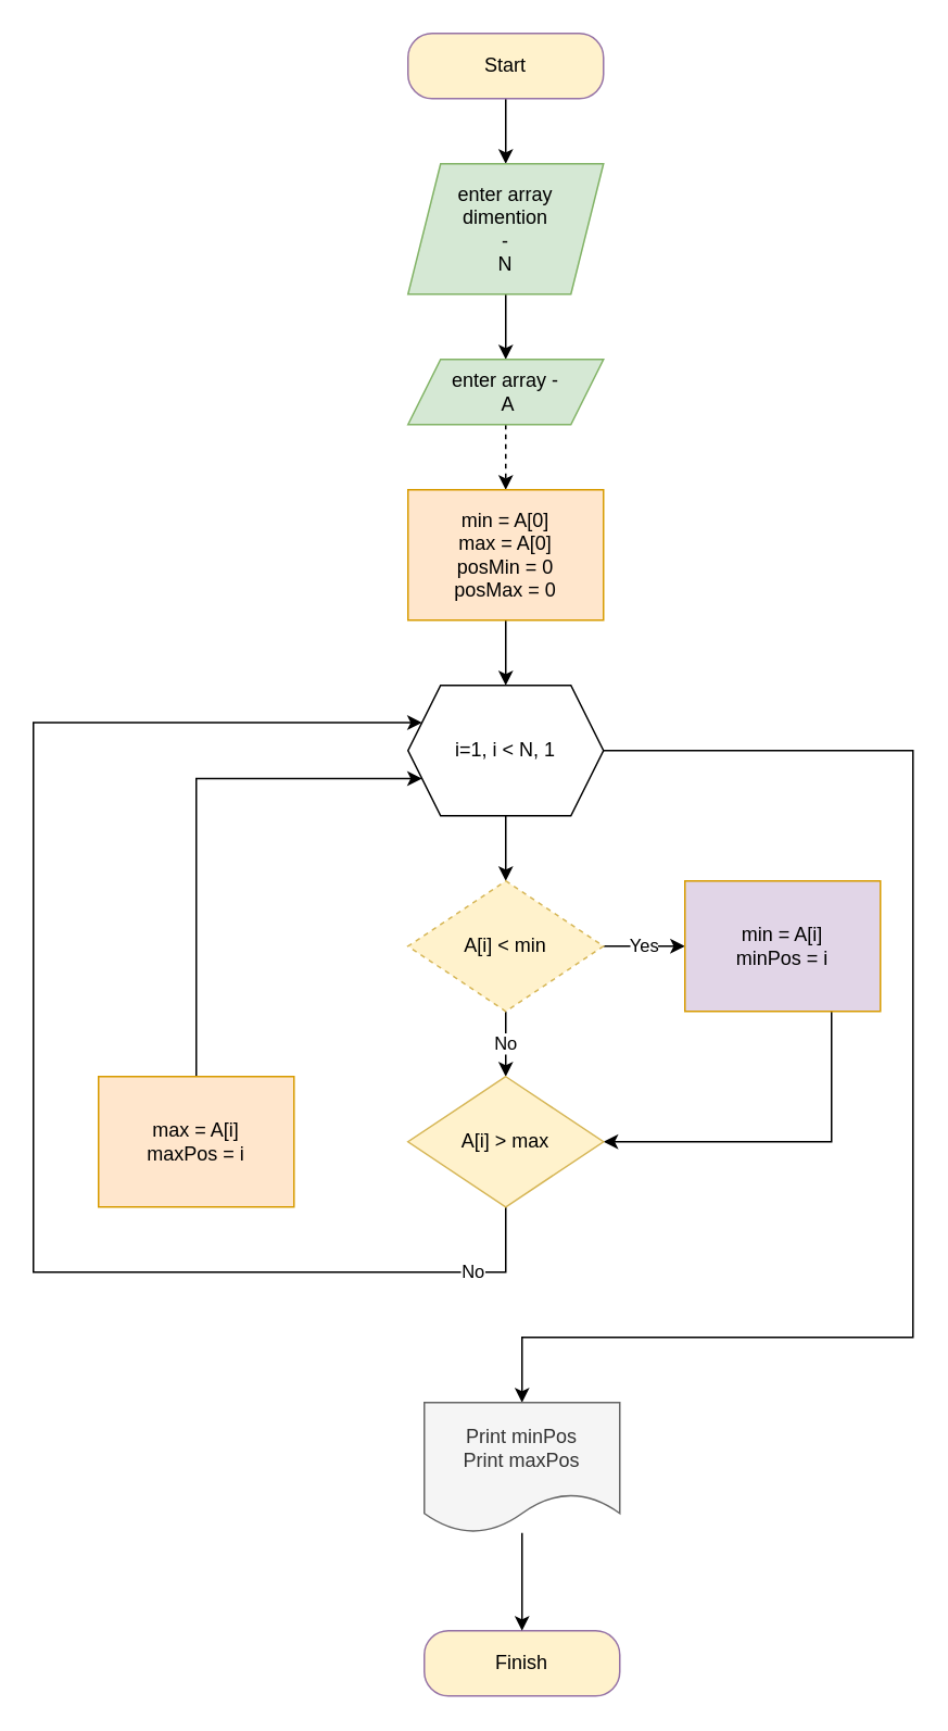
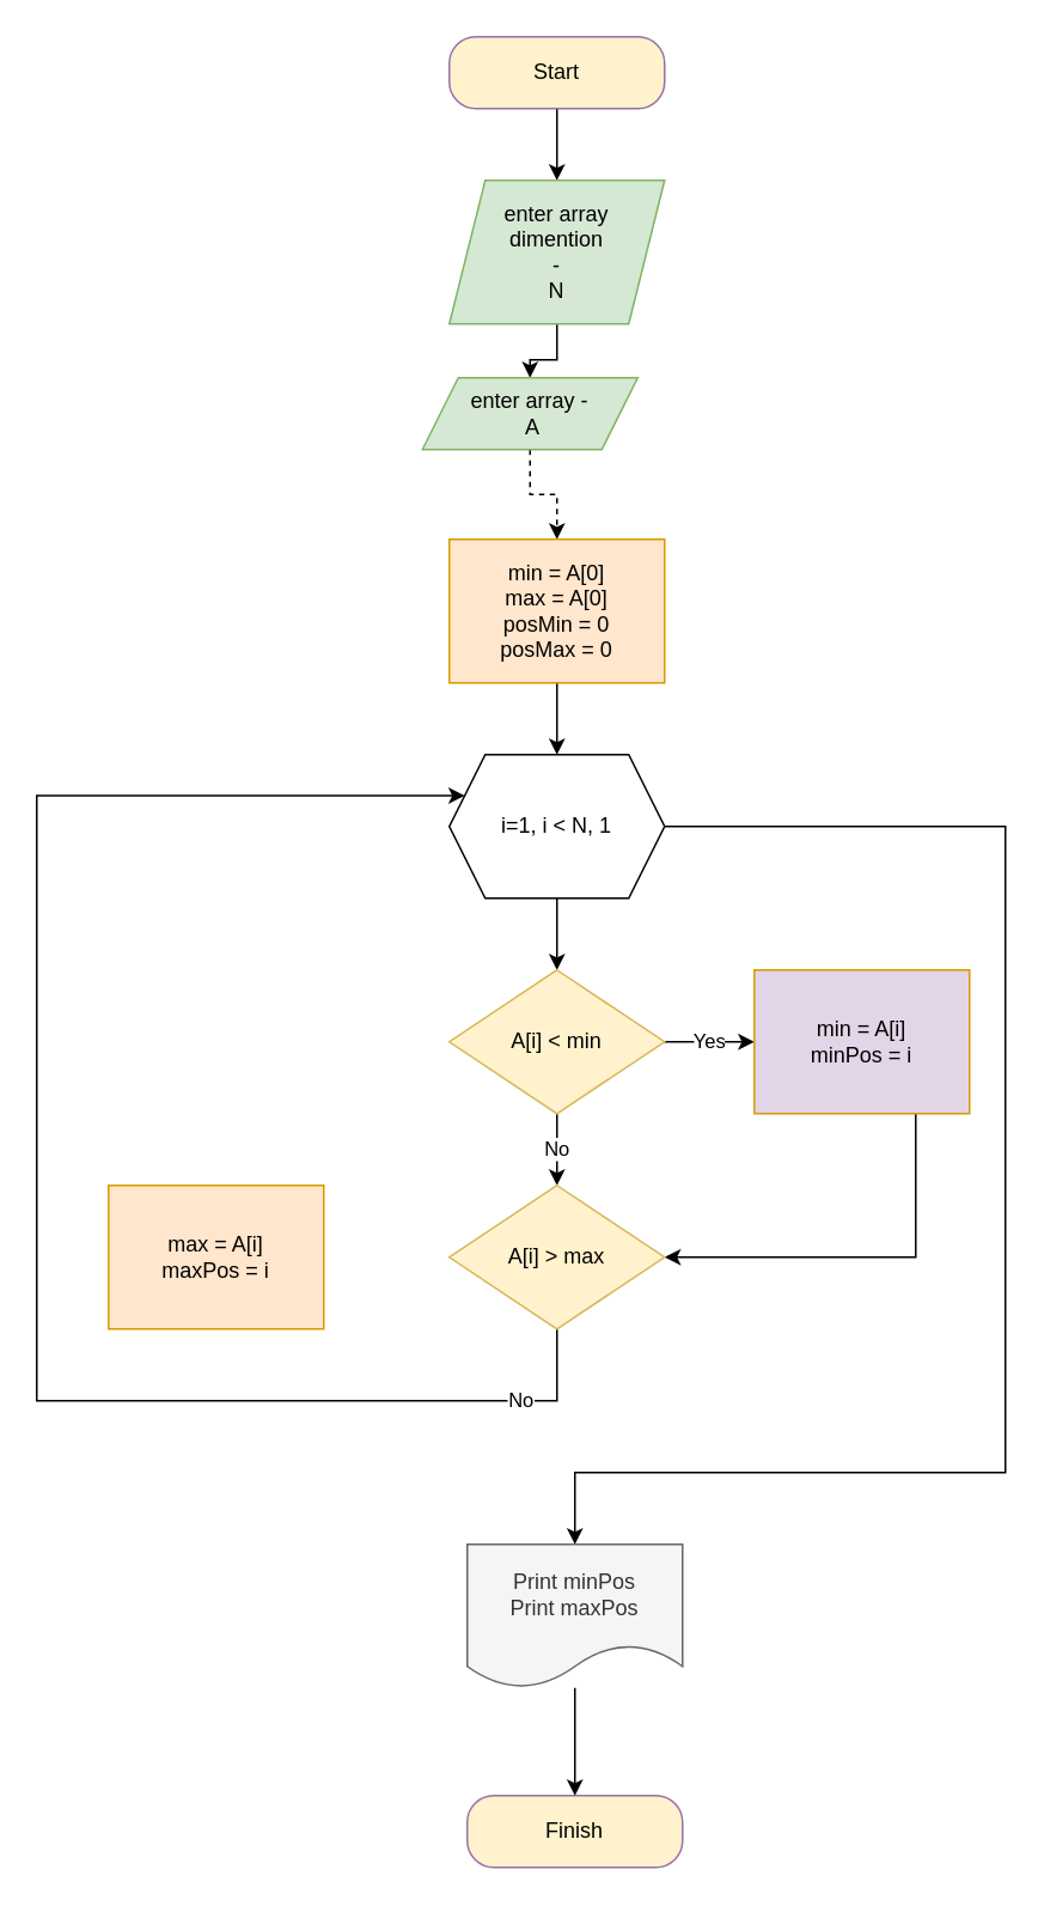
- <mxCell id="8" value="enter array -&lt;br&gt;&amp;nbsp;A" style="shape=parallelogram;perimeter=parallelogramPerimeter;whiteSpace=wrap;html=1;fixedSize=1;fillColor=#d5e8d4;strokeColor=#82b366;" vertex="1" parent="1"><mxGeometry x="250" y="220" width="120" height="40" as="geometry" /></mxCell>
+ <mxCell id="8" value="enter array -&lt;br&gt;&amp;nbsp;A" style="shape=parallelogram;perimeter=parallelogramPerimeter;whiteSpace=wrap;html=1;fixedSize=1;fillColor=#d5e8d4;strokeColor=#82b366;" vertex="1" parent="1"><mxGeometry x="235" y="210" width="120" height="40" as="geometry" /></mxCell>
- <mxCell id="21" style="edgeStyle=orthogonalEdgeStyle;rounded=0;orthogonalLoop=1;jettySize=auto;html=1;entryX=0;entryY=0.75;entryDx=0;entryDy=0;exitX=0.5;exitY=0;exitDx=0;exitDy=0;" edge="1" parent="1" source="22" target="11"><mxGeometry relative="1" as="geometry"><Array as="points"><mxPoint x="120" y="477" /></Array></mxGeometry></mxCell>
- <mxCell id="16" value="A[i] &amp;lt; min" style="rhombus;whiteSpace=wrap;html=1;fillColor=#fff2cc;strokeColor=#d6b656;dashed=1;" vertex="1" parent="1"><mxGeometry x="250" y="540" width="120" height="80" as="geometry" /></mxCell>
+ <mxCell id="16" value="A[i] &amp;lt; min" style="rhombus;whiteSpace=wrap;html=1;fillColor=#fff2cc;strokeColor=#d6b656;" vertex="1" parent="1"><mxGeometry x="250" y="540" width="120" height="80" as="geometry" /></mxCell>
